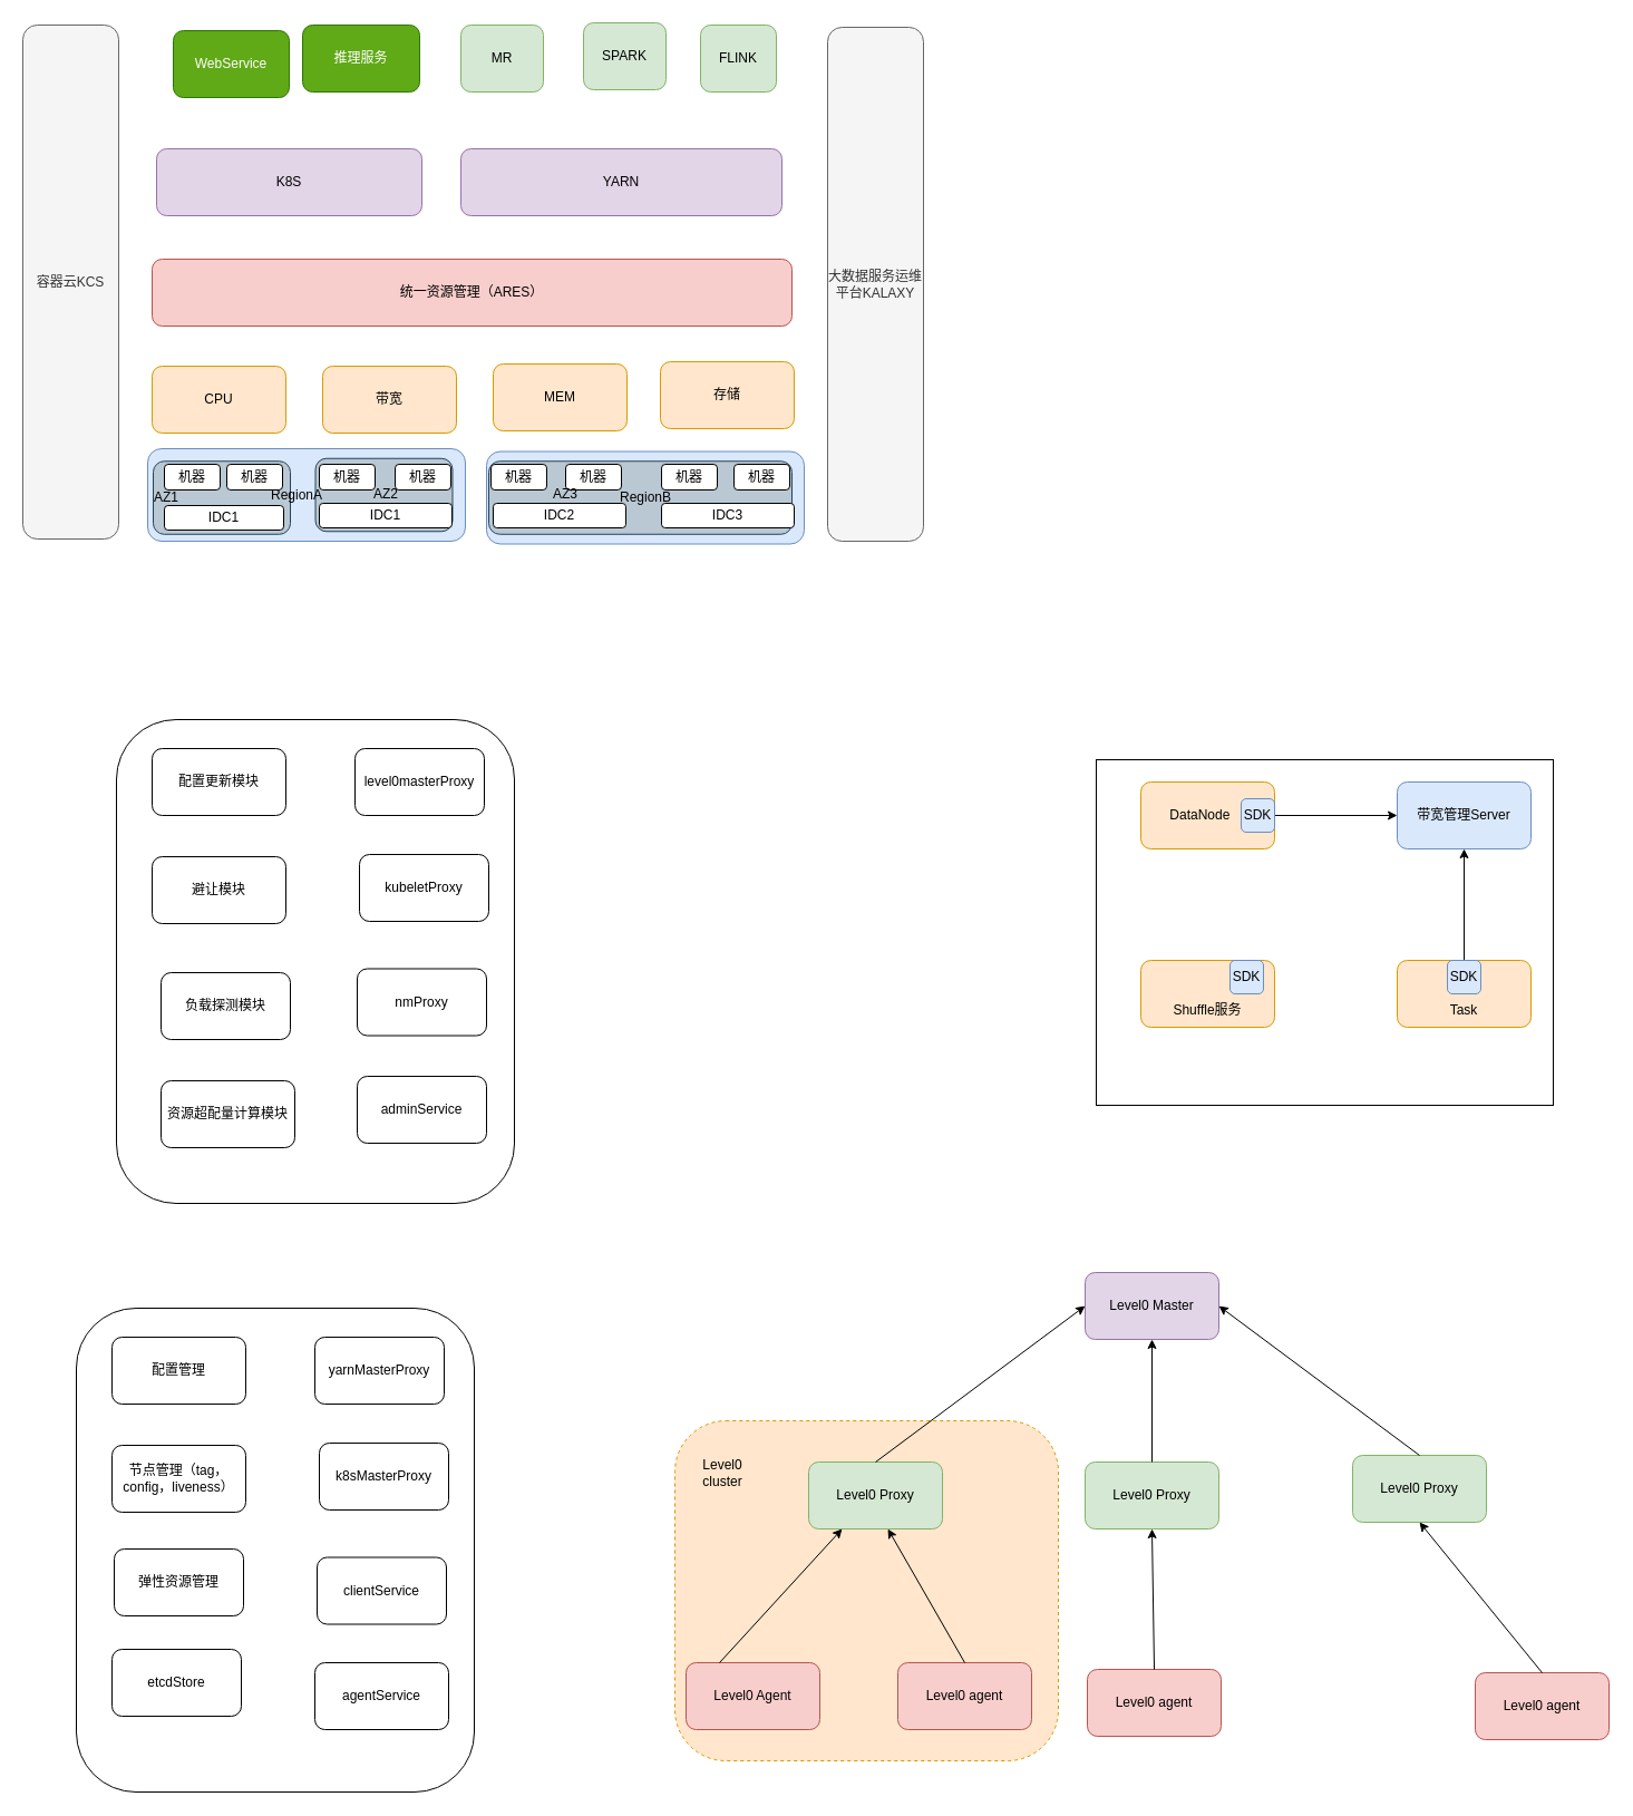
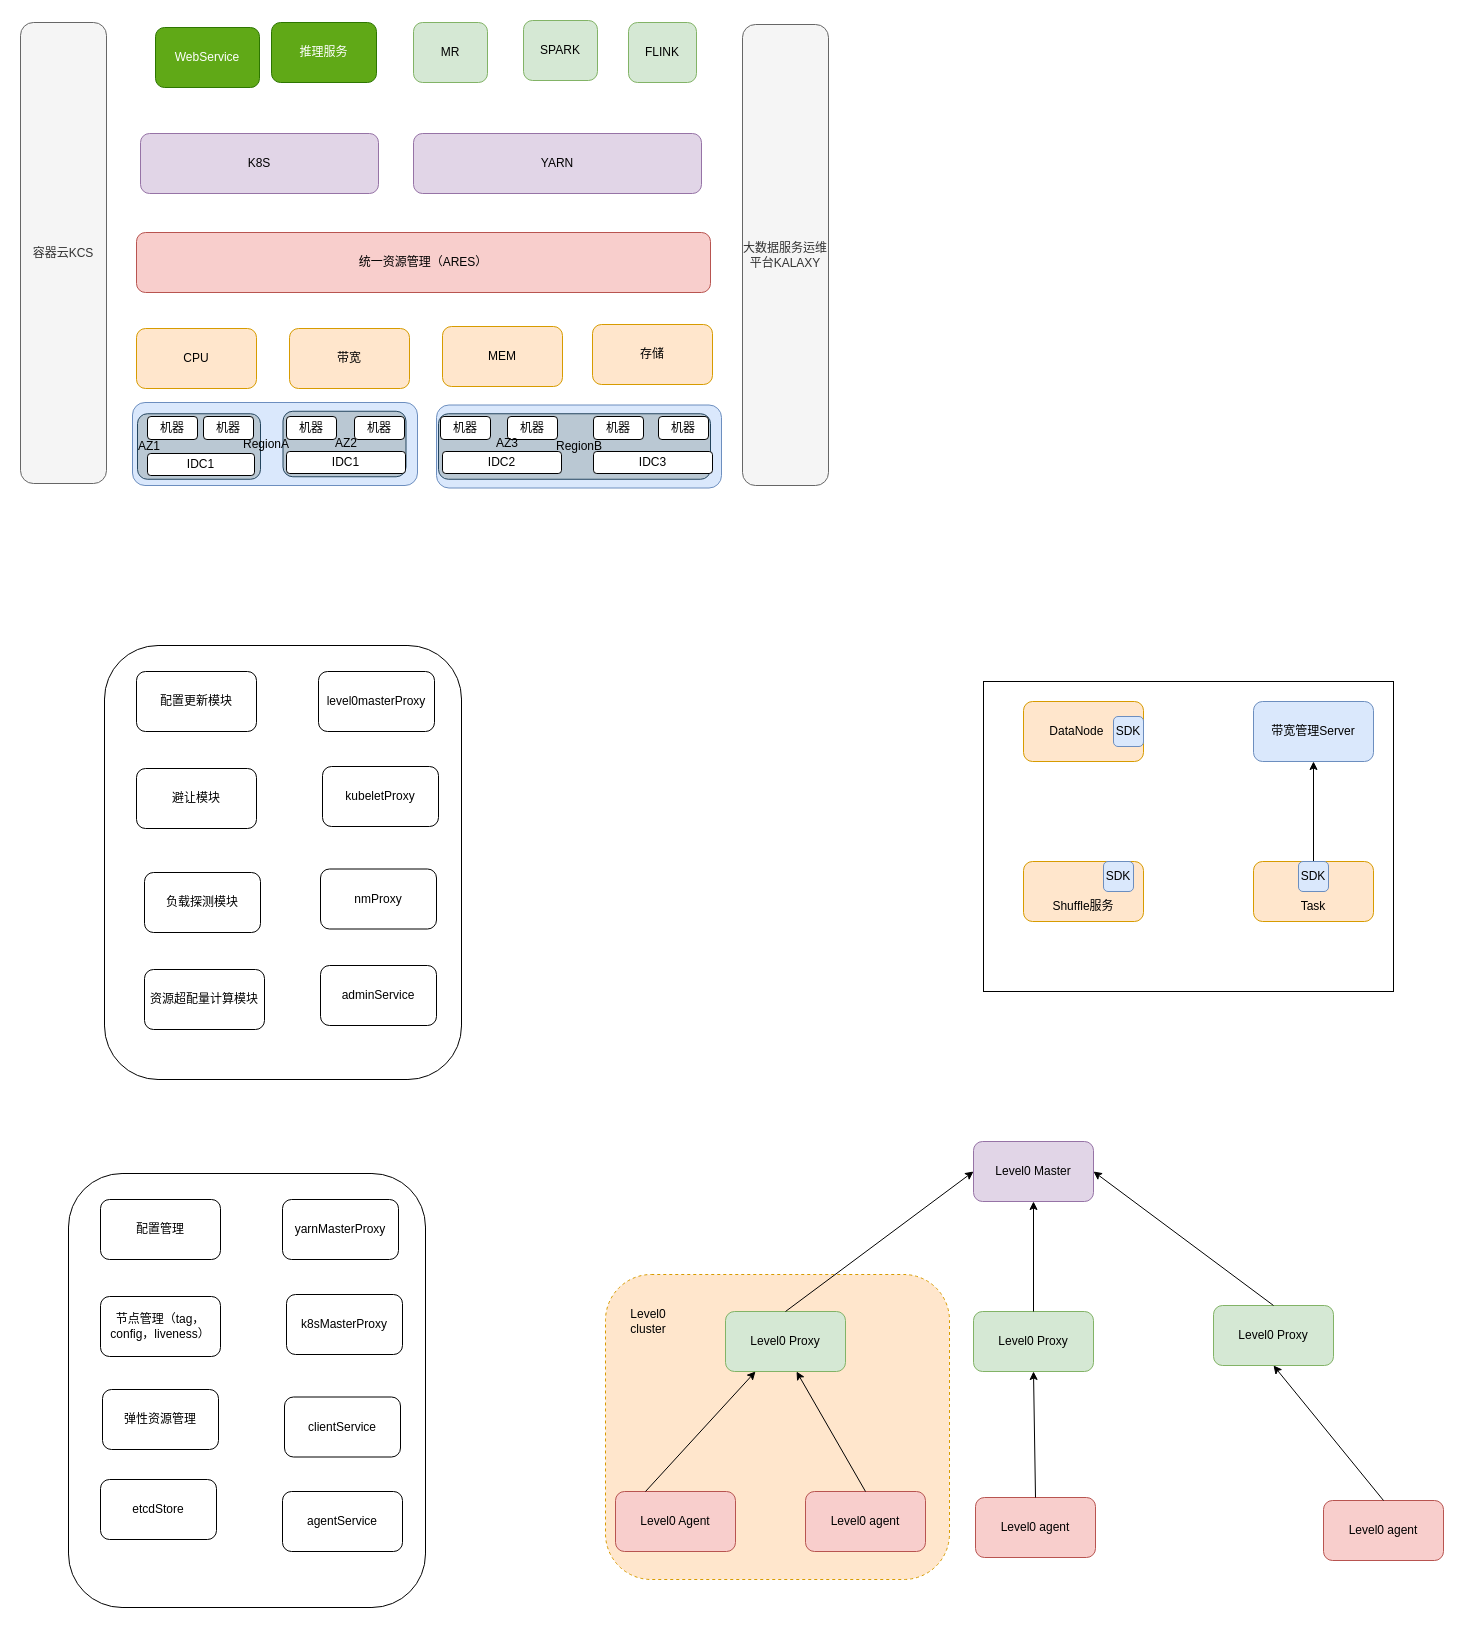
- <mxCell id="14" value="" style="endArrow=classic;html=1;exitX=1;exitY=0.5;exitDx=0;exitDy=0;entryX=0;entryY=0.5;entryDx=0;entryDy=0;" parent="1" source="11" target="10" edge="1"><mxGeometry width="50" height="50" relative="1" as="geometry"><mxPoint x="893" y="801" as="sourcePoint" /><mxPoint x="943" y="751" as="targetPoint" /></mxGeometry></mxCell>
